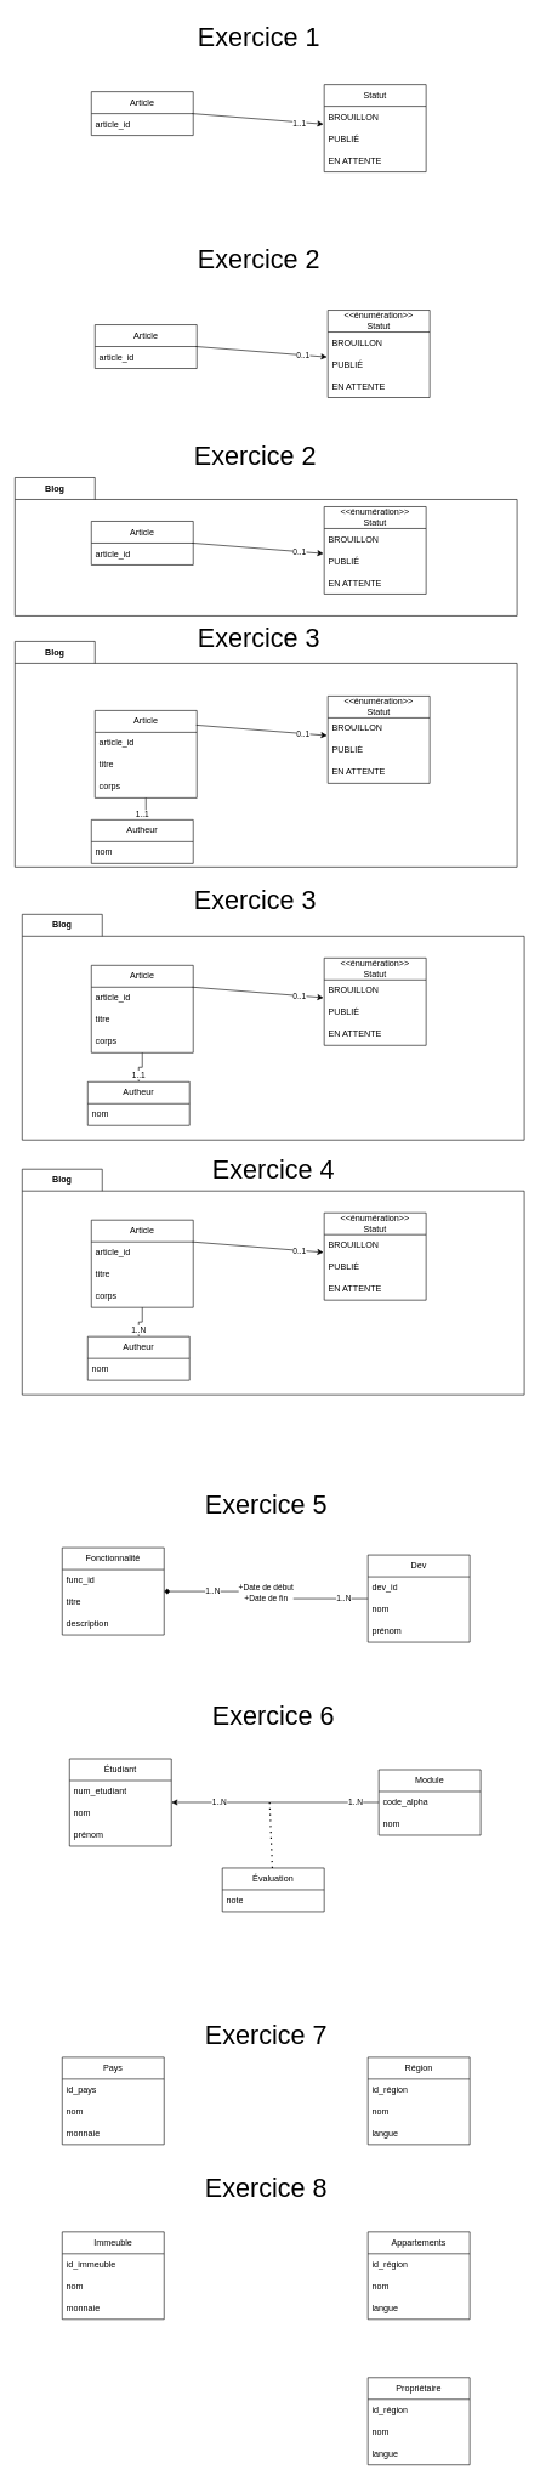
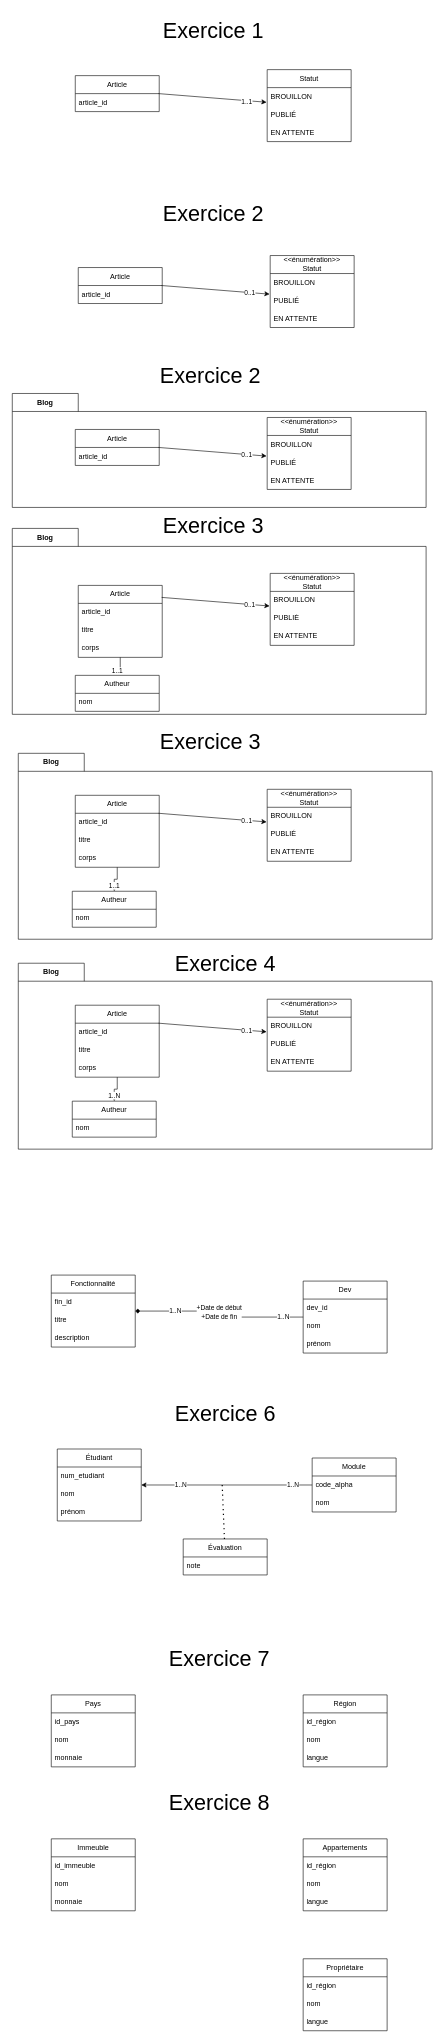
- <mxCell id="94" value="&lt;div&gt;&lt;font style=&quot;font-size: 36px;&quot;&gt;Exercice 5&lt;br&gt;&lt;/font&gt;&lt;/div&gt;" style="text;html=1;align=center;verticalAlign=middle;resizable=0;points=[];autosize=1;strokeColor=none;fillColor=none;" vertex="1" parent="1"><mxGeometry x="270" y="2034.997" width="190" height="60" as="geometry" /></mxCell>
- <mxCell id="91" value="func_id" style="text;strokeColor=none;fillColor=none;align=left;verticalAlign=middle;spacingLeft=4;spacingRight=4;overflow=hidden;points=[[0,0.5],[1,0.5]];portConstraint=eastwest;rotatable=0;whiteSpace=wrap;html=1;" vertex="1" parent="90"><mxGeometry y="30" width="140" height="30" as="geometry" /></mxCell>
+ <mxCell id="91" value="fin_id" style="text;strokeColor=none;fillColor=none;align=left;verticalAlign=middle;spacingLeft=4;spacingRight=4;overflow=hidden;points=[[0,0.5],[1,0.5]];portConstraint=eastwest;rotatable=0;whiteSpace=wrap;html=1;" vertex="1" parent="90"><mxGeometry y="30" width="140" height="30" as="geometry" /></mxCell>
- <mxCell id="114" value="&lt;div&gt;&lt;font style=&quot;font-size: 36px;&quot;&gt;Exercice 7&lt;br&gt;&lt;/font&gt;&lt;/div&gt;" style="text;html=1;align=center;verticalAlign=middle;resizable=0;points=[];autosize=1;strokeColor=none;fillColor=none;" vertex="1" parent="1"><mxGeometry x="270" y="2764.997" width="190" height="60" as="geometry" /></mxCell>
+ <mxCell id="114" value="&lt;div&gt;&lt;font style=&quot;font-size: 36px;&quot;&gt;Exercice 7&lt;br&gt;&lt;/font&gt;&lt;/div&gt;" style="text;html=1;align=center;verticalAlign=middle;resizable=0;points=[];autosize=1;strokeColor=none;fillColor=none;" vertex="1" parent="1"><mxGeometry x="270" y="2734.997" width="190" height="60" as="geometry" /></mxCell>
